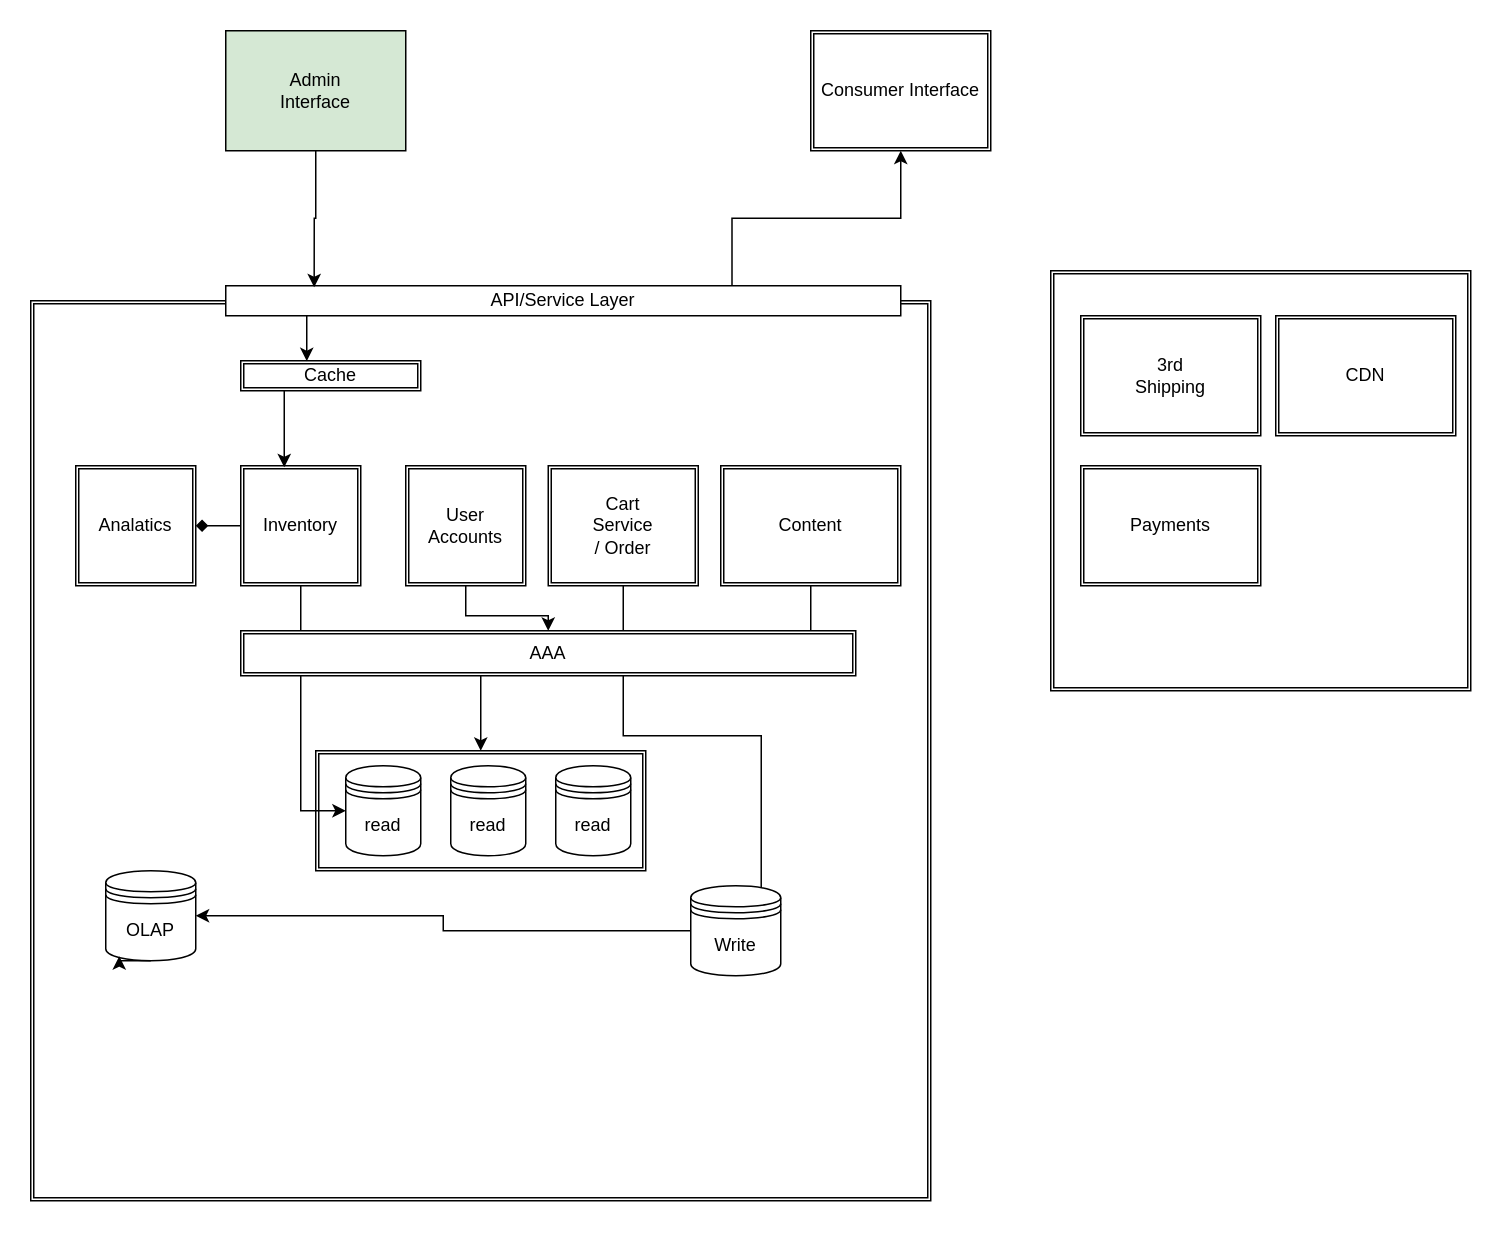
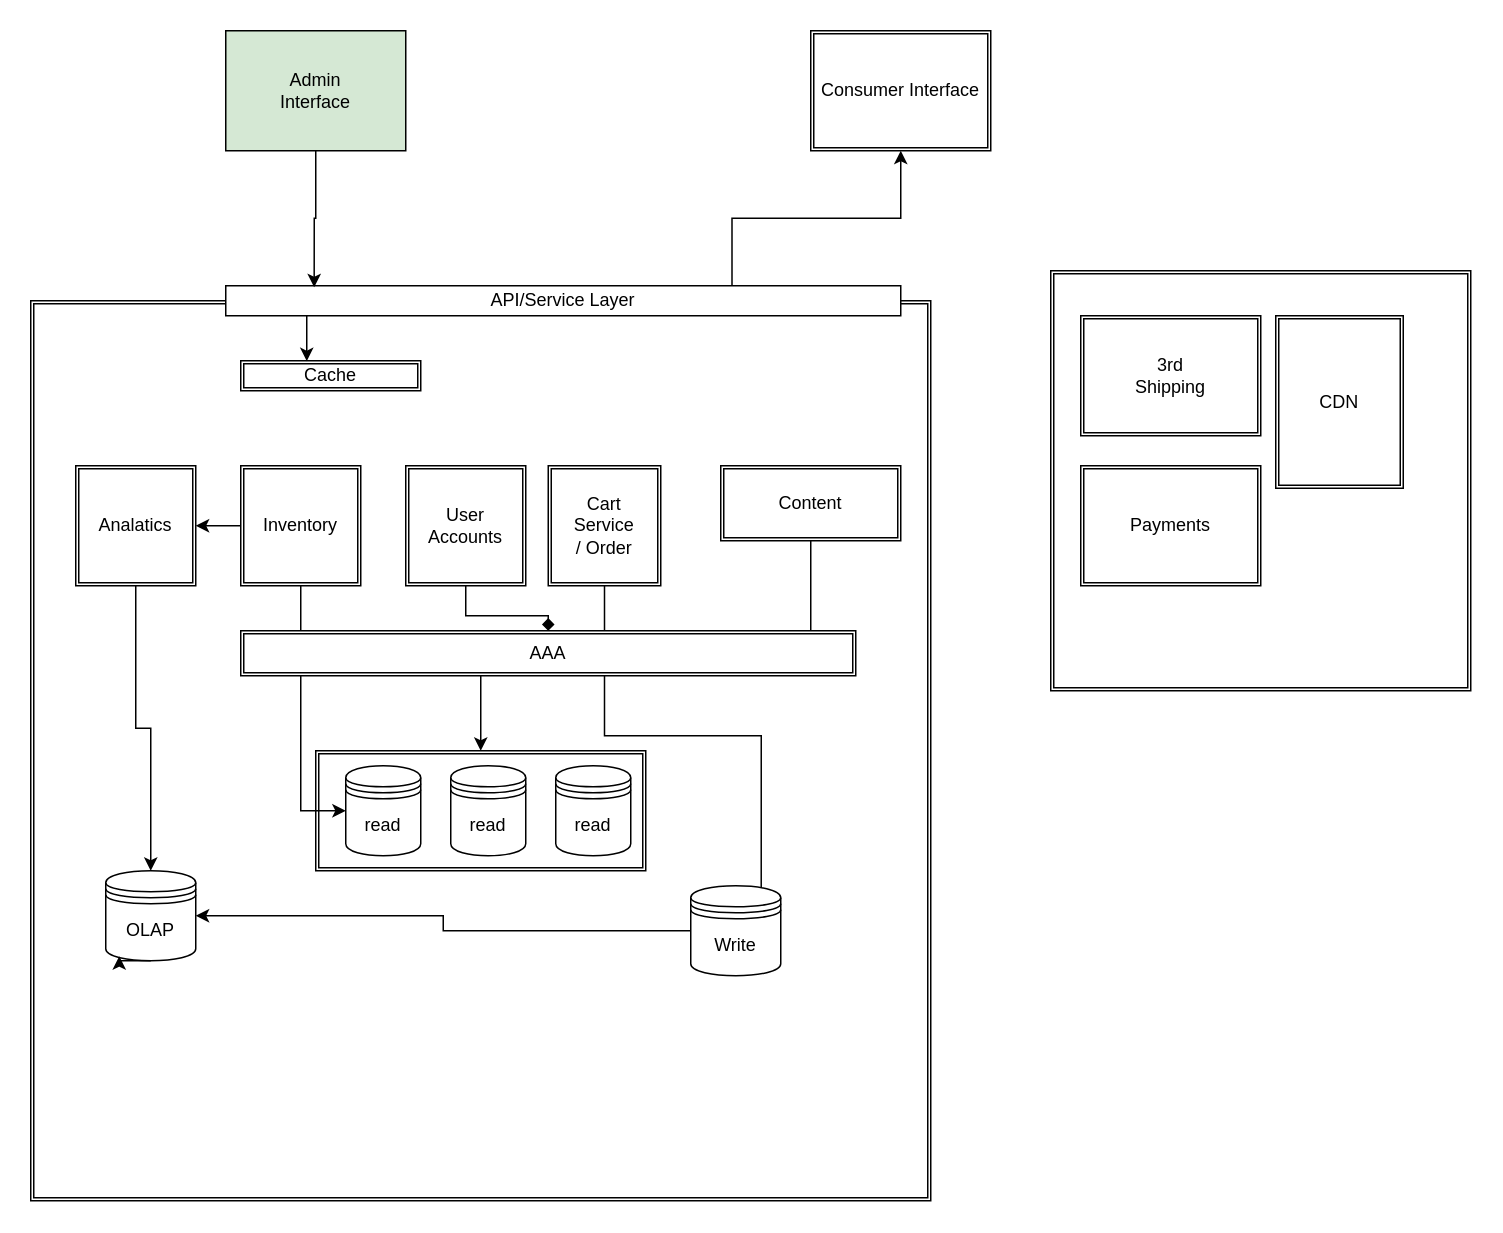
- <mxCell id="26" value="CDN" style="shape=ext;double=1;rounded=0;whiteSpace=wrap;html=1;" vertex="1" parent="1"><mxGeometry x="850" y="210" width="120" height="80" as="geometry" /></mxCell>
+ <mxCell id="26" value="CDN" style="shape=ext;double=1;rounded=0;whiteSpace=wrap;html=1;" vertex="1" parent="1"><mxGeometry x="850" y="210" width="85" height="115" as="geometry" /></mxCell>
- <mxCell id="23" value="" style="edgeStyle=elbowEdgeStyle;elbow=horizontal;endArrow=classic;html=1;entryX=0.363;entryY=0.013;entryDx=0;entryDy=0;entryPerimeter=0;" edge="1" parent="1" source="27" target="13"><mxGeometry width="50" height="50" relative="1" as="geometry"><mxPoint x="310" y="280" as="sourcePoint" /><mxPoint x="360" y="230" as="targetPoint" /></mxGeometry></mxCell>
- <mxCell id="12" style="edgeStyle=orthogonalEdgeStyle;rounded=0;orthogonalLoop=1;jettySize=auto;html=1;exitX=0;exitY=0.5;exitDx=0;exitDy=0;entryX=1;entryY=0.5;entryDx=0;entryDy=0;endArrow=diamond;" edge="1" parent="1" source="13" target="32"><mxGeometry relative="1" as="geometry" /></mxCell>
+ <mxCell id="12" style="edgeStyle=orthogonalEdgeStyle;rounded=0;orthogonalLoop=1;jettySize=auto;html=1;exitX=0;exitY=0.5;exitDx=0;exitDy=0;entryX=1;entryY=0.5;entryDx=0;entryDy=0;" edge="1" parent="1" source="13" target="32"><mxGeometry relative="1" as="geometry" /></mxCell>
- <mxCell id="17" value="Cart&lt;br&gt;Service&lt;br&gt;/ Order" style="shape=ext;double=1;rounded=0;whiteSpace=wrap;html=1;" vertex="1" parent="1"><mxGeometry x="365" y="310" width="100" height="80" as="geometry" /></mxCell>
+ <mxCell id="17" value="Cart&lt;br&gt;Service&lt;br&gt;/ Order" style="shape=ext;double=1;rounded=0;whiteSpace=wrap;html=1;" vertex="1" parent="1"><mxGeometry x="365" y="310" width="75" height="80" as="geometry" /></mxCell>
- <mxCell id="19" value="Content" style="shape=ext;double=1;rounded=0;whiteSpace=wrap;html=1;" vertex="1" parent="1"><mxGeometry x="480" y="310" width="120" height="80" as="geometry" /></mxCell>
+ <mxCell id="19" value="Content" style="shape=ext;double=1;rounded=0;whiteSpace=wrap;html=1;" vertex="1" parent="1"><mxGeometry x="480" y="310" width="120" height="50" as="geometry" /></mxCell>
- <mxCell id="14" style="edgeStyle=orthogonalEdgeStyle;rounded=0;orthogonalLoop=1;jettySize=auto;html=1;exitX=0.5;exitY=1;exitDx=0;exitDy=0;" edge="1" parent="1" source="15" target="22"><mxGeometry relative="1" as="geometry" /></mxCell>
+ <mxCell id="14" style="edgeStyle=orthogonalEdgeStyle;rounded=0;orthogonalLoop=1;jettySize=auto;html=1;exitX=0.5;exitY=1;exitDx=0;exitDy=0;endArrow=diamond;" edge="1" parent="1" source="15" target="22"><mxGeometry relative="1" as="geometry" /></mxCell>
+ <mxCell id="31" style="edgeStyle=orthogonalEdgeStyle;rounded=0;orthogonalLoop=1;jettySize=auto;html=1;exitX=0.5;exitY=1;exitDx=0;exitDy=0;entryX=0.5;entryY=0;entryDx=0;entryDy=0;" edge="1" parent="1" source="32" target="33"><mxGeometry relative="1" as="geometry" /></mxCell>
